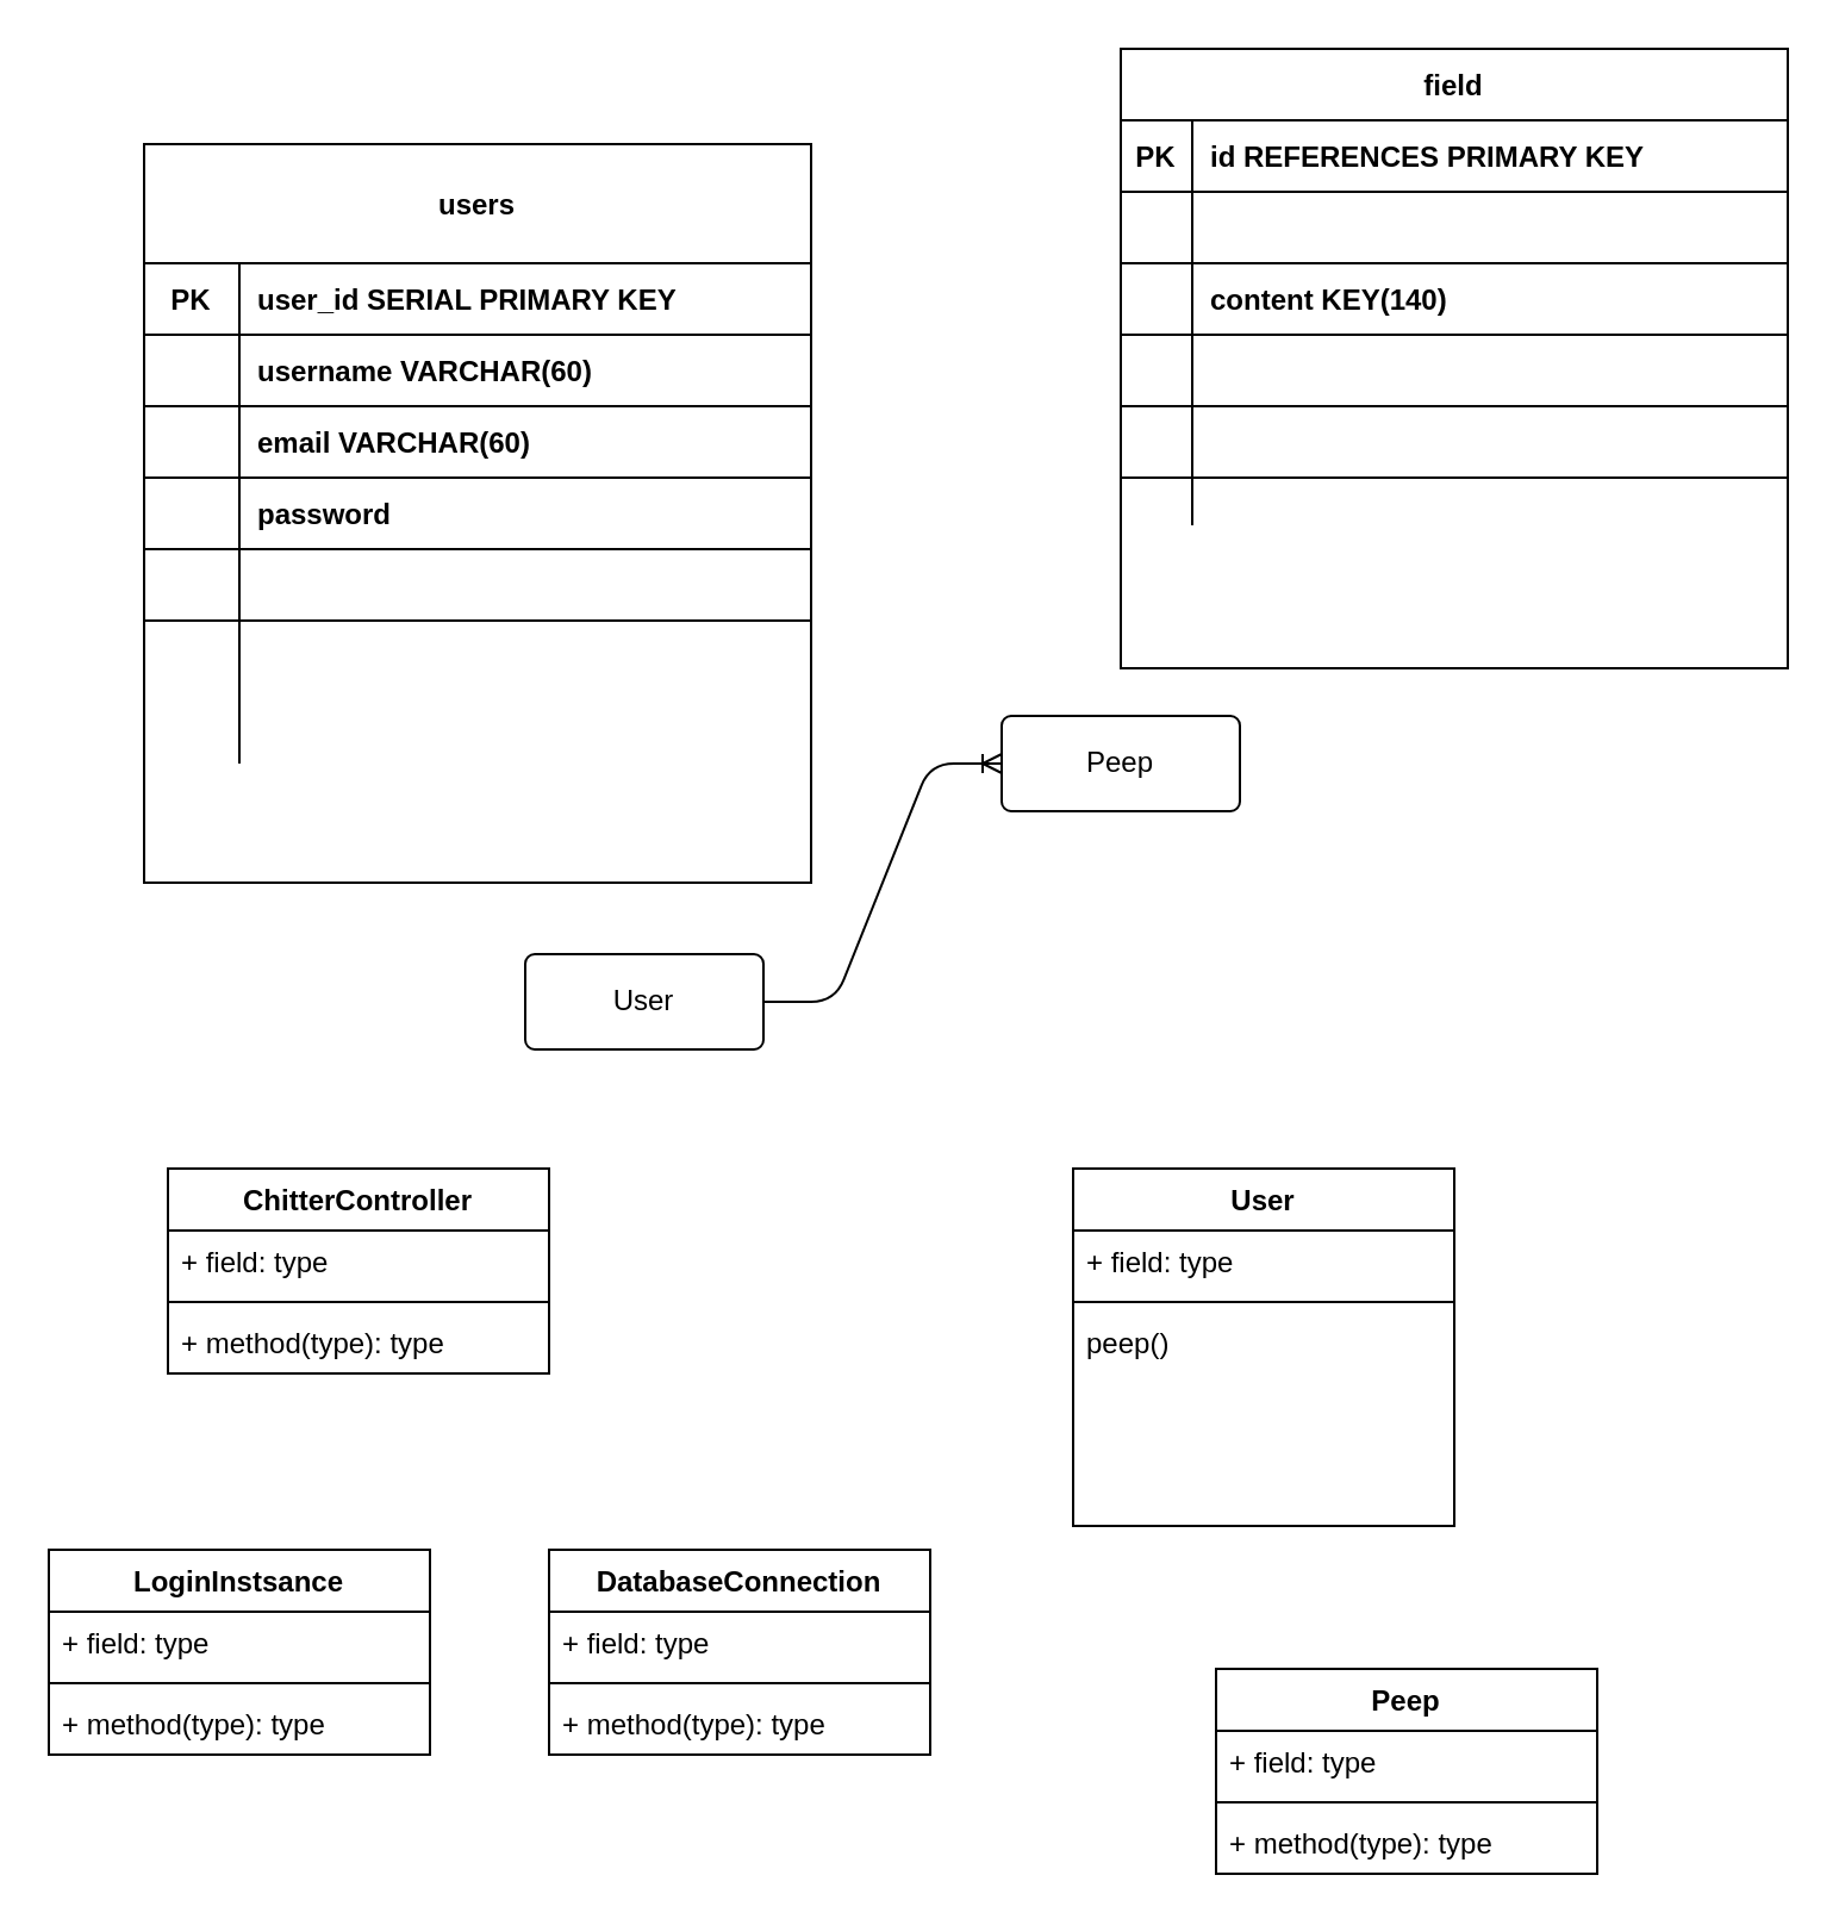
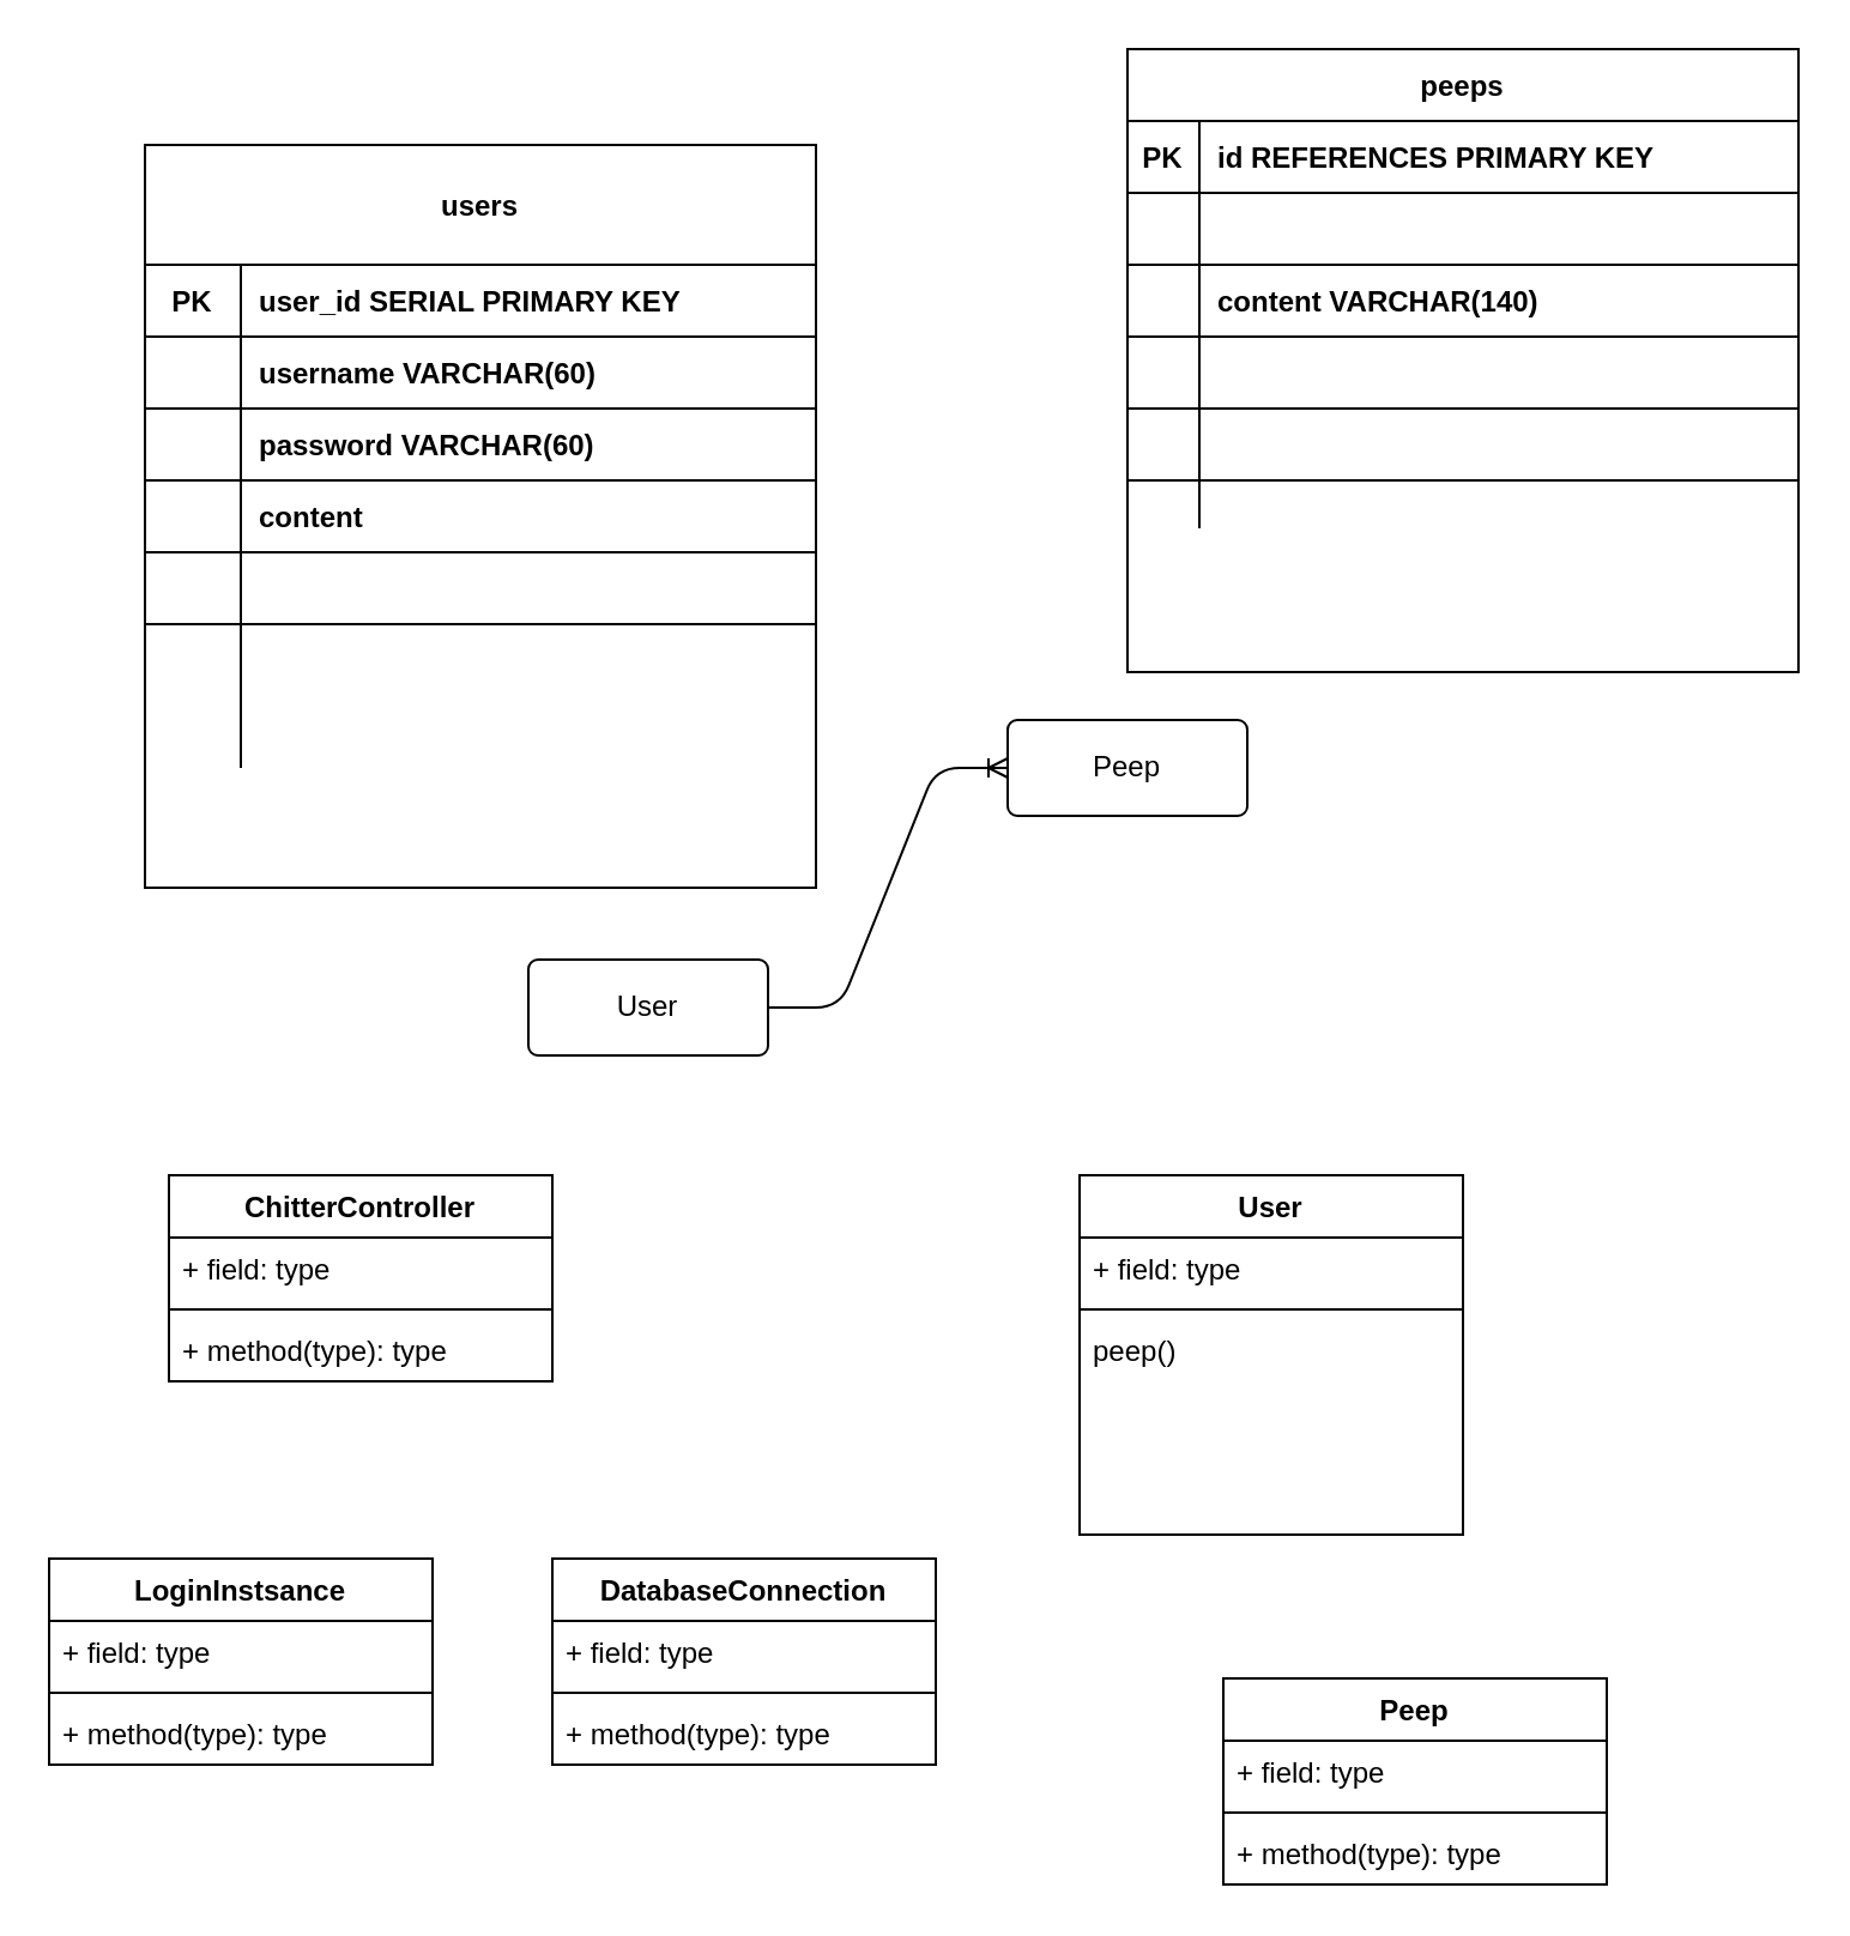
- <mxCell id="27" value="field" style="shape=table;startSize=30;container=1;collapsible=1;childLayout=tableLayout;fixedRows=1;rowLines=0;fontStyle=1;align=center;resizeLast=1;" vertex="1" parent="1"><mxGeometry x="470" y="20" width="280" height="260" as="geometry"><mxRectangle x="510" y="140" width="70" height="30" as="alternateBounds" /></mxGeometry></mxCell>
+ <mxCell id="27" value="peeps" style="shape=table;startSize=30;container=1;collapsible=1;childLayout=tableLayout;fixedRows=1;rowLines=0;fontStyle=1;align=center;resizeLast=1;" vertex="1" parent="1"><mxGeometry x="470" y="20" width="280" height="260" as="geometry"><mxRectangle x="510" y="140" width="70" height="30" as="alternateBounds" /></mxGeometry></mxCell>
- <mxCell id="34" value="content KEY(140)" style="shape=partialRectangle;connectable=0;fillColor=none;top=0;left=0;bottom=0;right=0;align=left;spacingLeft=6;fontStyle=1;overflow=hidden;" vertex="1" parent="32"><mxGeometry x="30" width="250" height="30" as="geometry"><mxRectangle width="250" height="30" as="alternateBounds" /></mxGeometry></mxCell>
+ <mxCell id="34" value="content VARCHAR(140)" style="shape=partialRectangle;connectable=0;fillColor=none;top=0;left=0;bottom=0;right=0;align=left;spacingLeft=6;fontStyle=1;overflow=hidden;" vertex="1" parent="32"><mxGeometry x="30" width="250" height="30" as="geometry"><mxRectangle width="250" height="30" as="alternateBounds" /></mxGeometry></mxCell>
- <mxCell id="14" value="email VARCHAR(60)" style="shape=partialRectangle;connectable=0;fillColor=none;top=0;left=0;bottom=0;right=0;align=left;spacingLeft=6;fontStyle=1;overflow=hidden;" vertex="1" parent="12"><mxGeometry x="40" width="240" height="30" as="geometry"><mxRectangle width="240" height="30" as="alternateBounds" /></mxGeometry></mxCell>
+ <mxCell id="14" value="password VARCHAR(60)" style="shape=partialRectangle;connectable=0;fillColor=none;top=0;left=0;bottom=0;right=0;align=left;spacingLeft=6;fontStyle=1;overflow=hidden;" vertex="1" parent="12"><mxGeometry x="40" width="240" height="30" as="geometry"><mxRectangle width="240" height="30" as="alternateBounds" /></mxGeometry></mxCell>
- <mxCell id="17" value="password" style="shape=partialRectangle;connectable=0;fillColor=none;top=0;left=0;bottom=0;right=0;align=left;spacingLeft=6;fontStyle=1;overflow=hidden;" vertex="1" parent="15"><mxGeometry x="40" width="240" height="30" as="geometry"><mxRectangle width="240" height="30" as="alternateBounds" /></mxGeometry></mxCell>
+ <mxCell id="17" value="content" style="shape=partialRectangle;connectable=0;fillColor=none;top=0;left=0;bottom=0;right=0;align=left;spacingLeft=6;fontStyle=1;overflow=hidden;" vertex="1" parent="15"><mxGeometry x="40" width="240" height="30" as="geometry"><mxRectangle width="240" height="30" as="alternateBounds" /></mxGeometry></mxCell>
